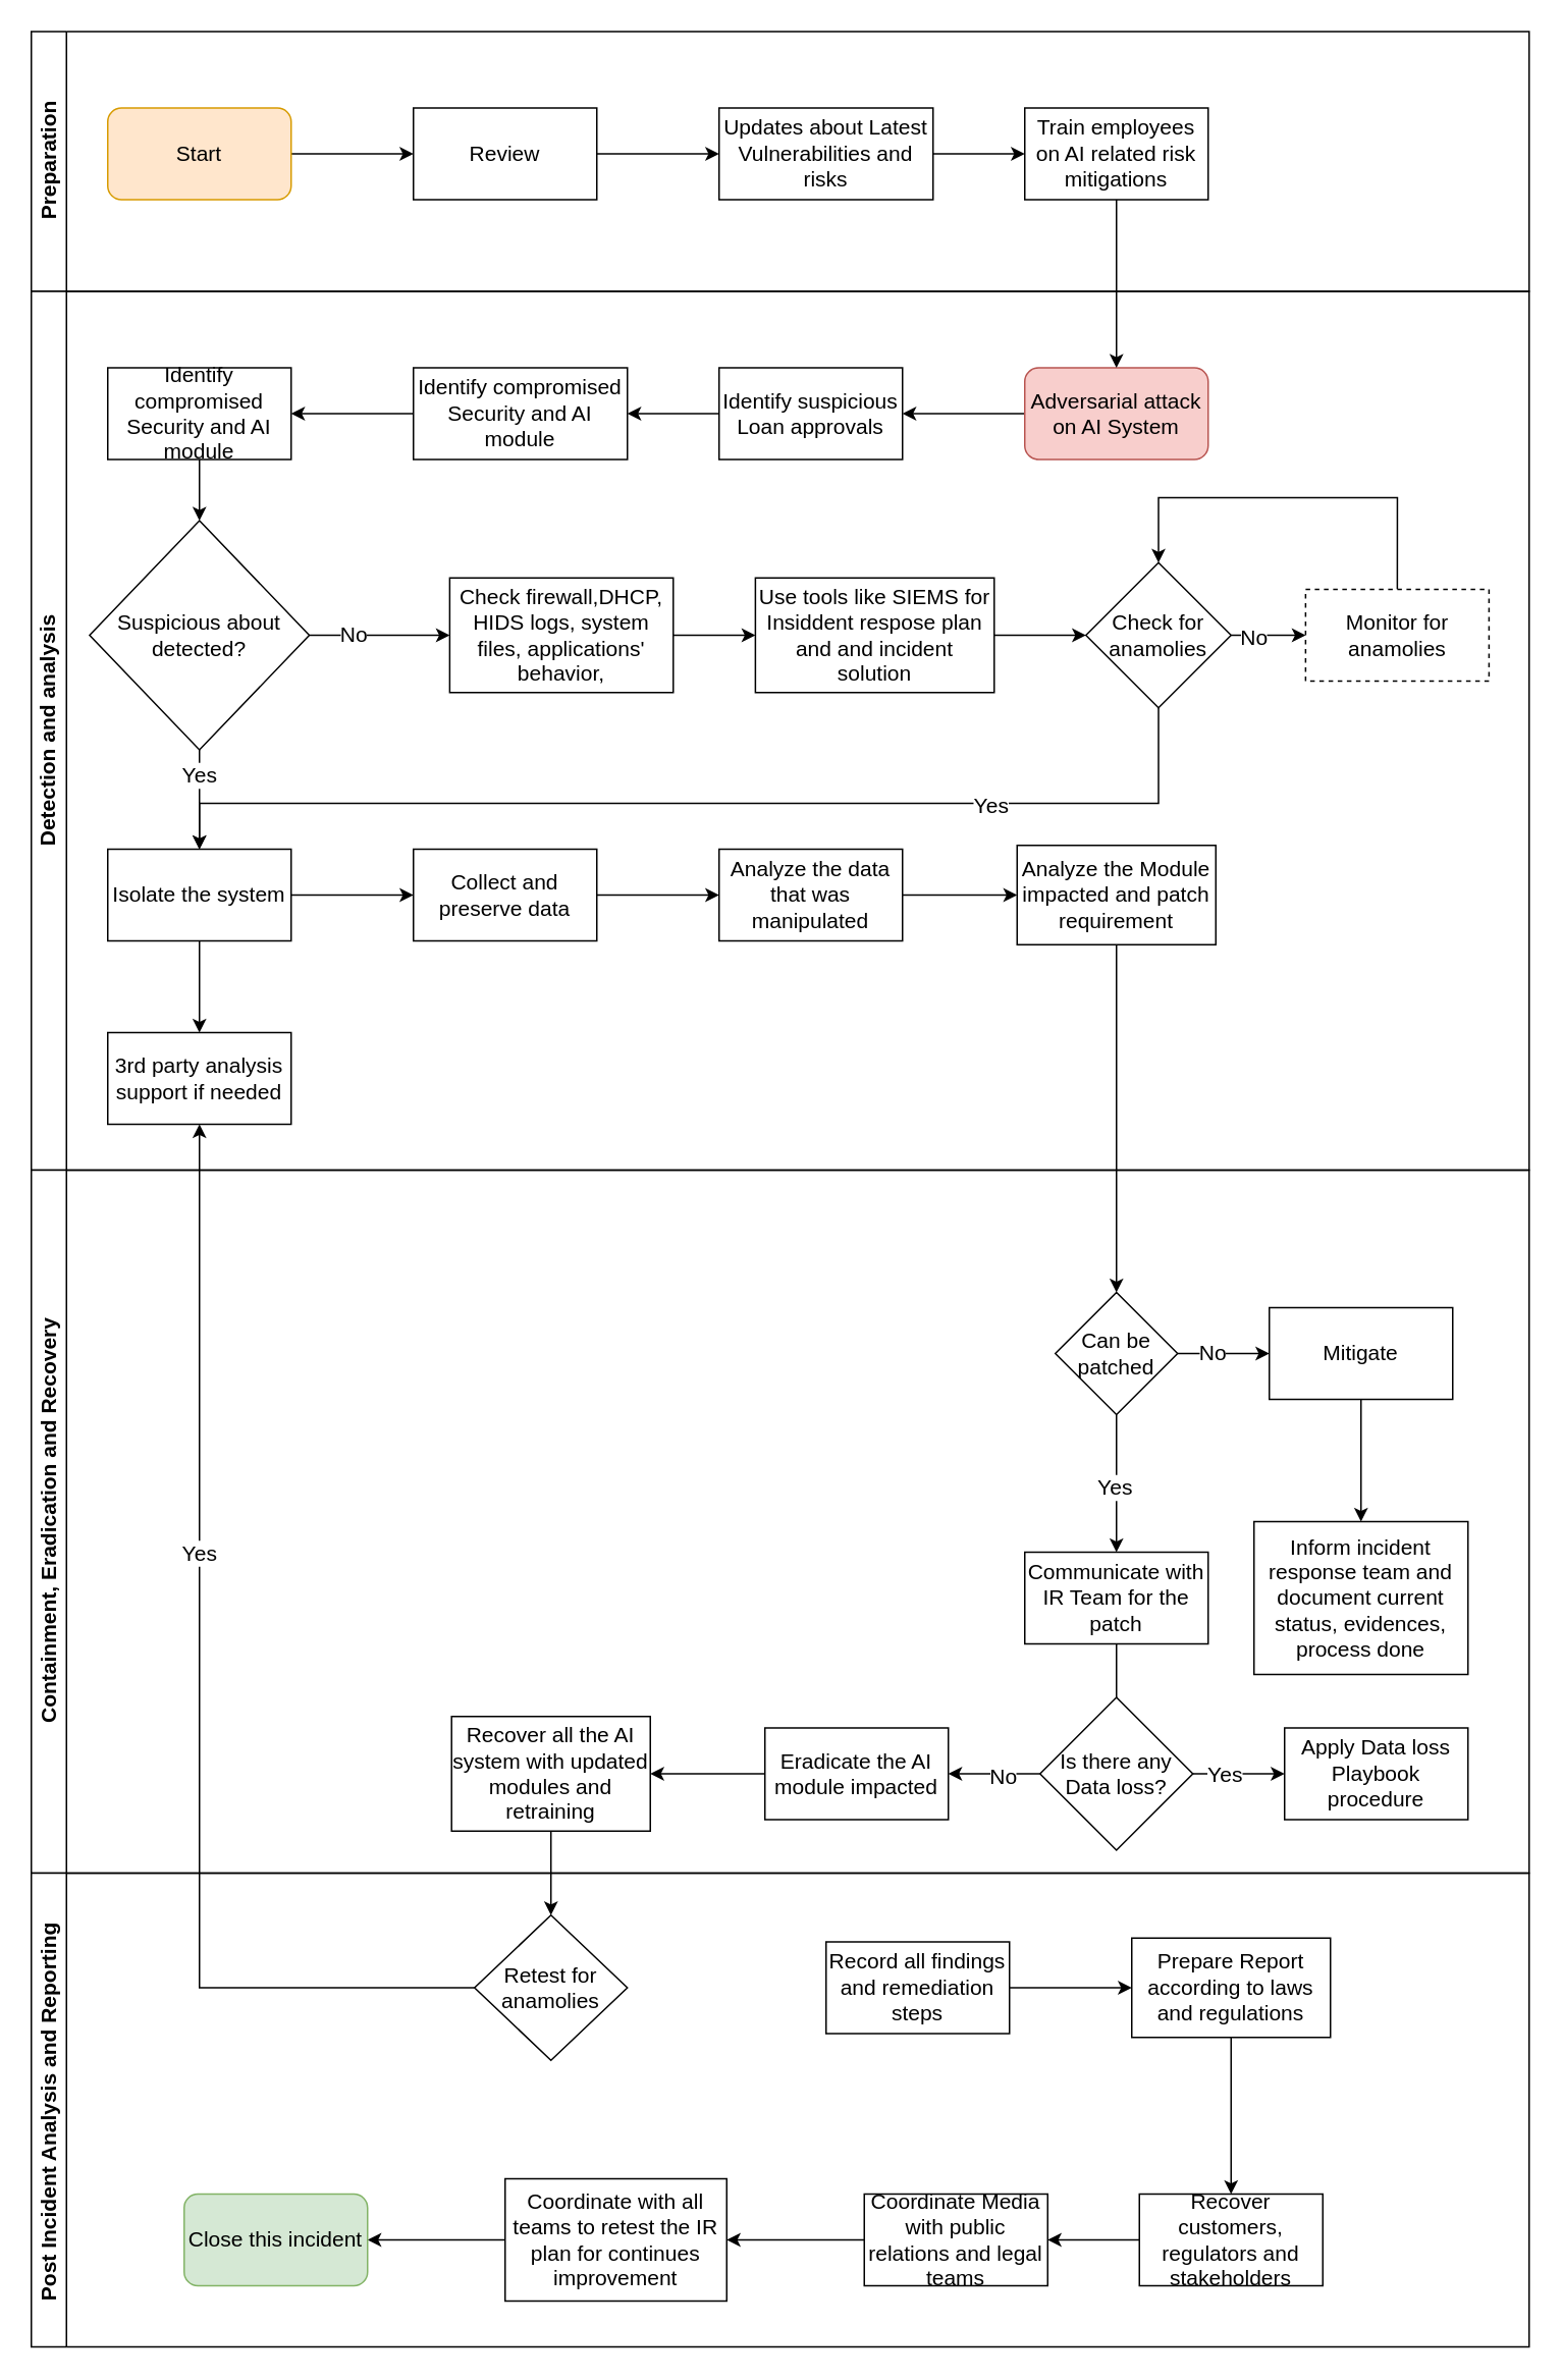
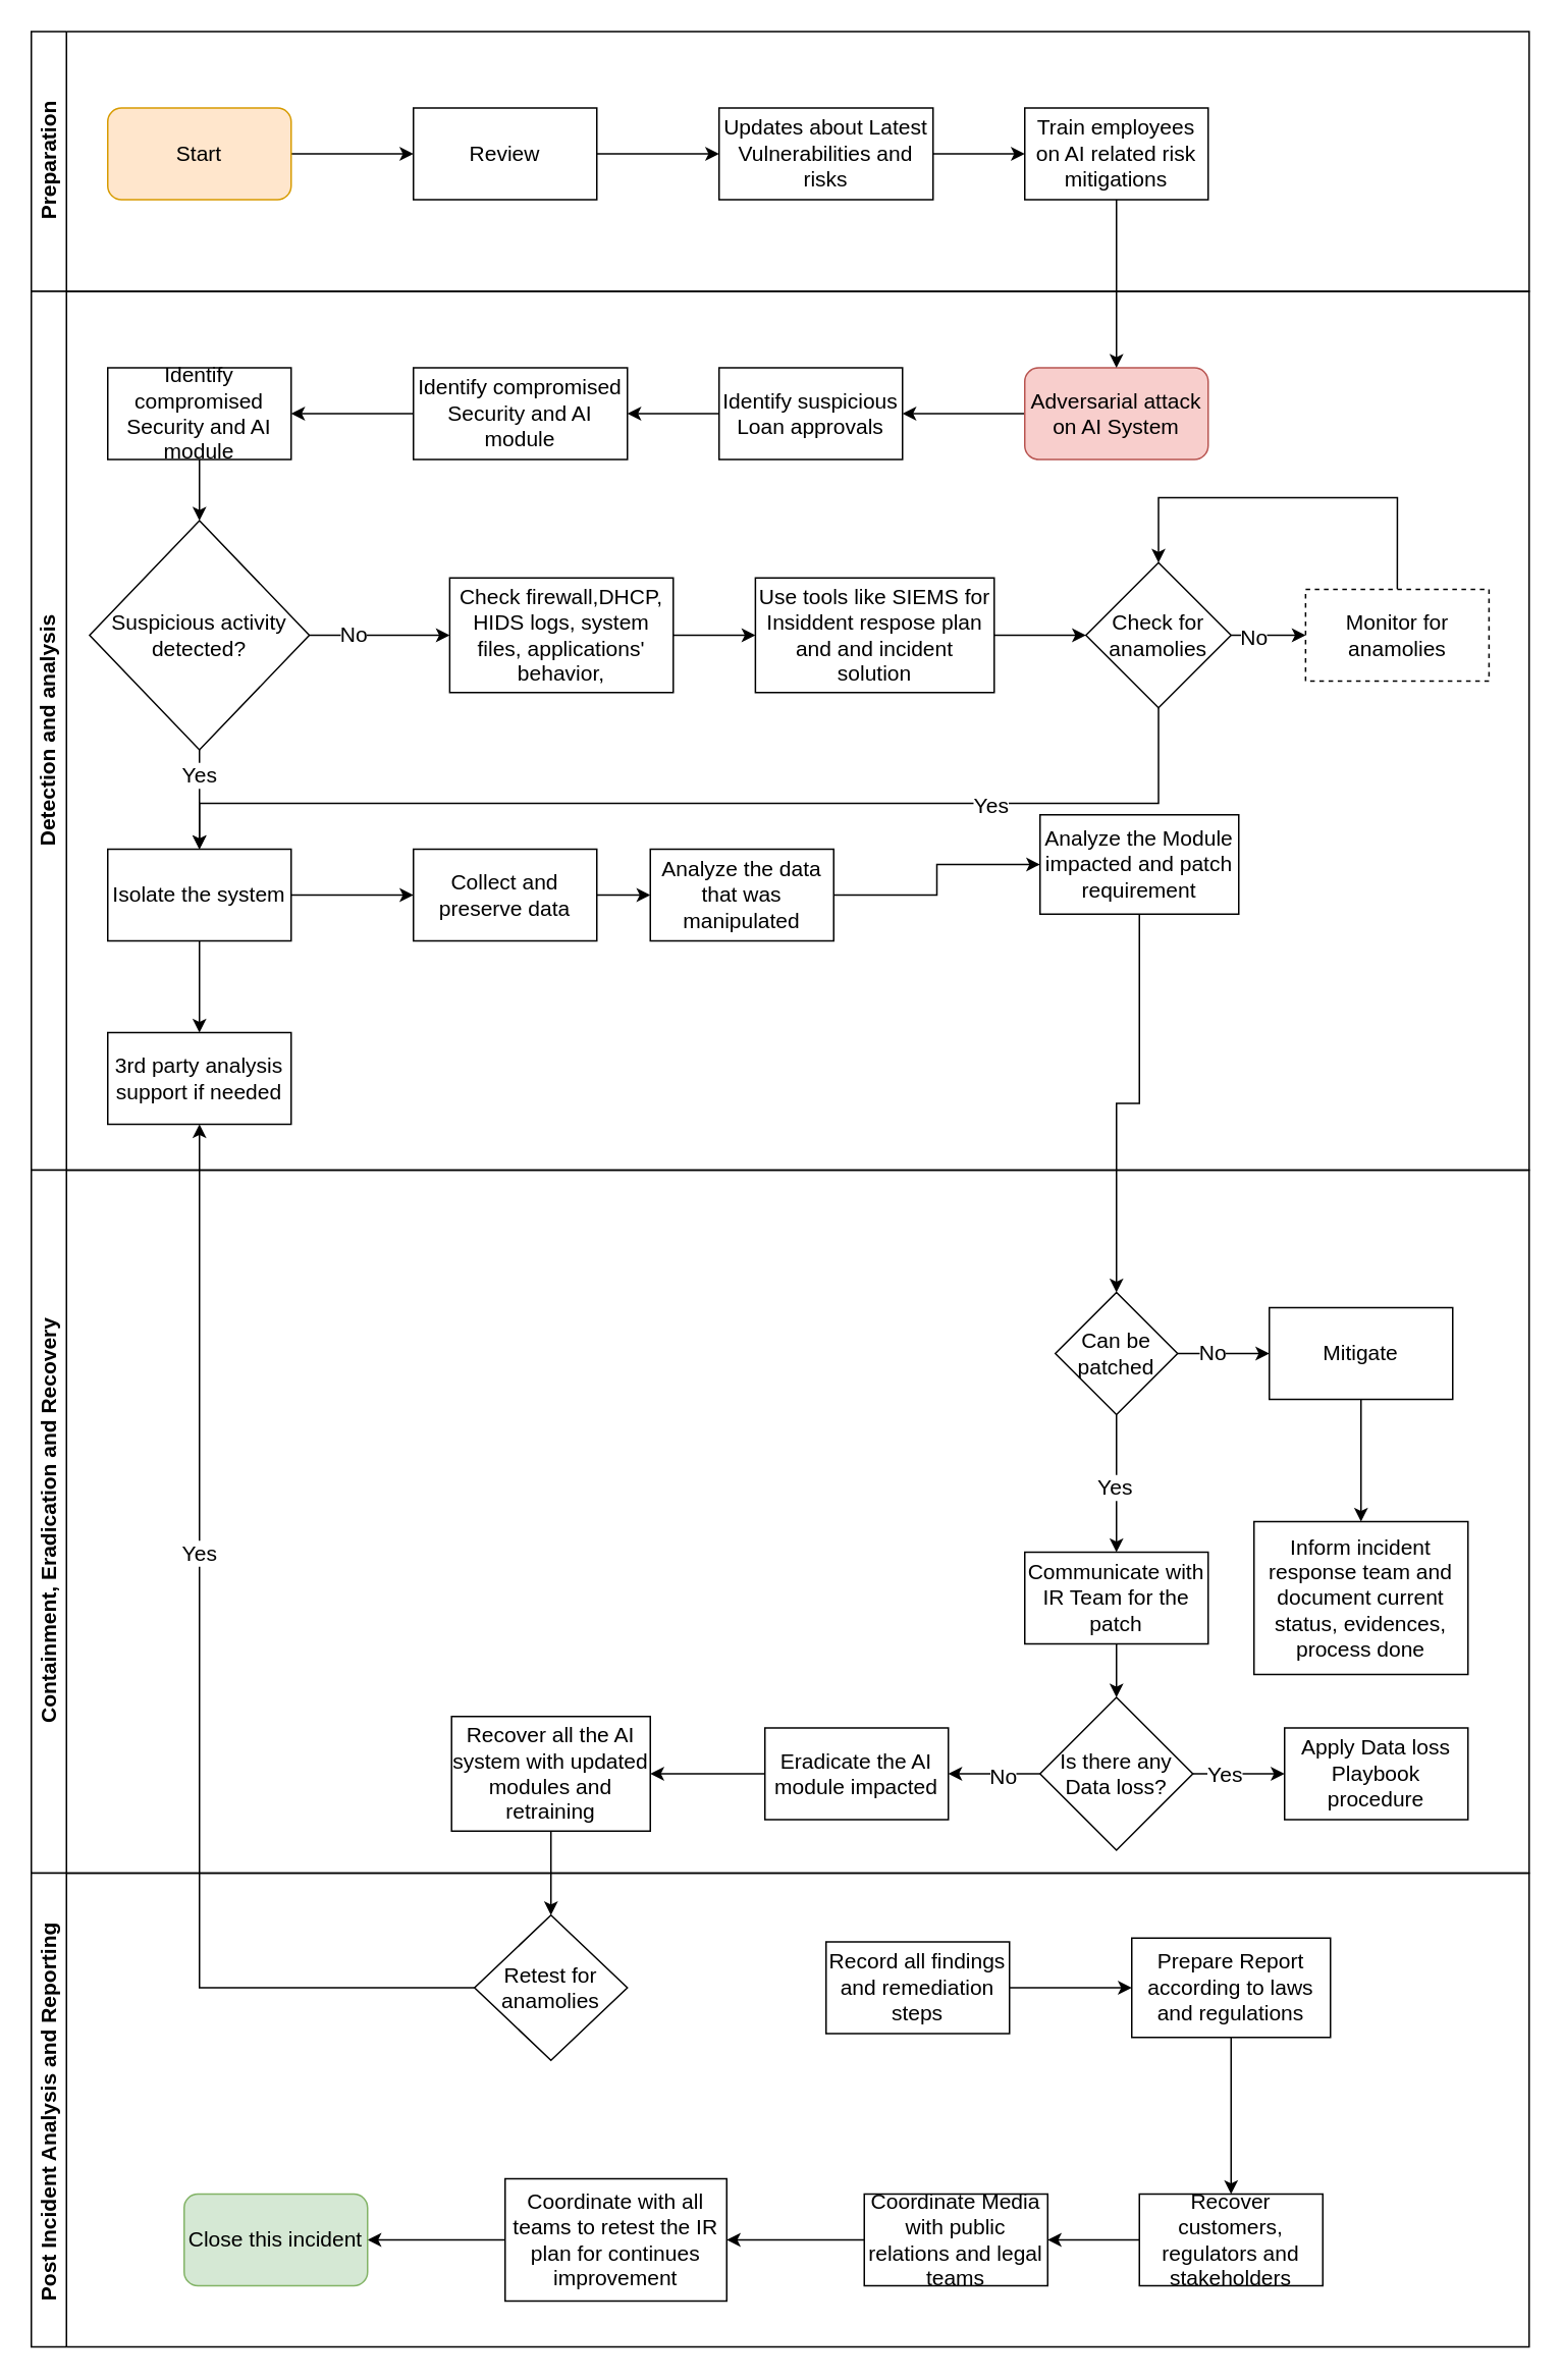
- <mxCell id="23" value="Suspicious about detected?" style="rhombus;whiteSpace=wrap;html=1;rounded=0;fontSize=14;" vertex="1" parent="10"><mxGeometry x="38.13" y="150" width="143.75" height="150" as="geometry" /></mxCell>
+ <mxCell id="23" value="Suspicious activity detected?" style="rhombus;whiteSpace=wrap;html=1;rounded=0;fontSize=14;" vertex="1" parent="10"><mxGeometry x="38.13" y="150" width="143.75" height="150" as="geometry" /></mxCell>
- <mxCell id="35" value="Analyze the data that was manipulated" style="whiteSpace=wrap;html=1;rounded=0;fontSize=14;" vertex="1" parent="10"><mxGeometry x="449.995" y="365" width="120" height="60" as="geometry" /></mxCell>
+ <mxCell id="35" value="Analyze the data that was manipulated" style="whiteSpace=wrap;html=1;rounded=0;fontSize=14;" vertex="1" parent="10"><mxGeometry x="404.995" y="365" width="120" height="60" as="geometry" /></mxCell>
- <mxCell id="36" value="Analyze the Module impacted and patch requirement" style="whiteSpace=wrap;html=1;rounded=0;fontSize=14;" vertex="1" parent="10"><mxGeometry x="645" y="362.5" width="130.01" height="65" as="geometry" /></mxCell>
+ <mxCell id="36" value="Analyze the Module impacted and patch requirement" style="whiteSpace=wrap;html=1;rounded=0;fontSize=14;" vertex="1" parent="10"><mxGeometry x="660" y="342.5" width="130.01" height="65" as="geometry" /></mxCell>
- <mxCell id="54" value="" style="edgeStyle=orthogonalEdgeStyle;rounded=0;orthogonalLoop=1;jettySize=auto;html=1;fontSize=14;endArrow=none;" edge="1" parent="45" source="55" target="60"><mxGeometry relative="1" as="geometry" /></mxCell>
+ <mxCell id="54" value="" style="edgeStyle=orthogonalEdgeStyle;rounded=0;orthogonalLoop=1;jettySize=auto;html=1;fontSize=14;" edge="1" parent="45" source="55" target="60"><mxGeometry relative="1" as="geometry" /></mxCell>
